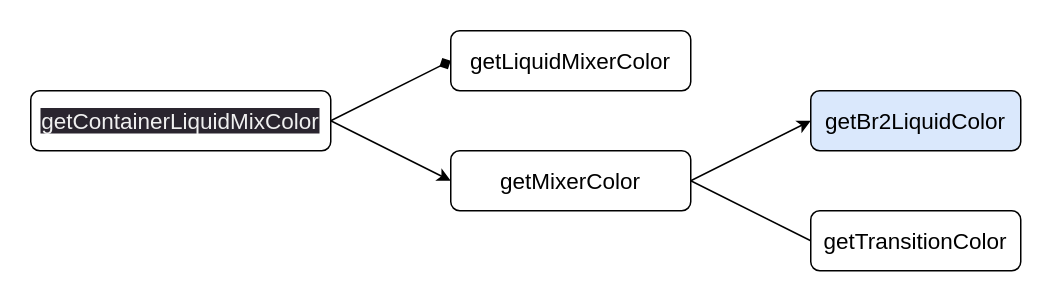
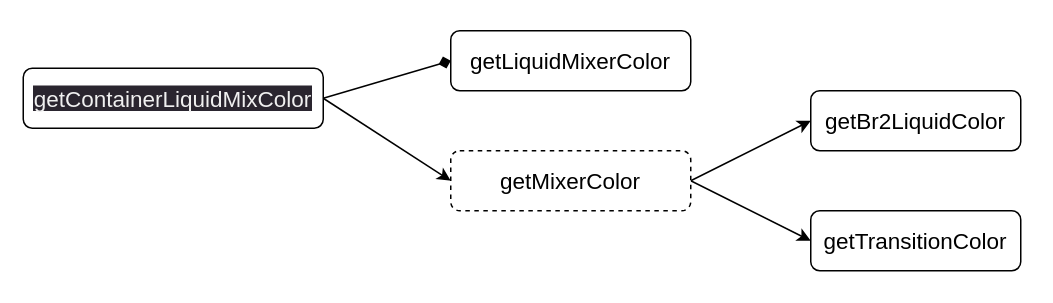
- <mxCell id="3" value="&lt;meta charset=&quot;utf-8&quot;&gt;&lt;span style=&quot;color: rgb(240, 240, 240); font-family: Helvetica; font-size: 15px; font-style: normal; font-variant-ligatures: normal; font-variant-caps: normal; font-weight: 400; letter-spacing: normal; orphans: 2; text-align: left; text-indent: 0px; text-transform: none; widows: 2; word-spacing: 0px; -webkit-text-stroke-width: 0px; background-color: rgb(42, 37, 47); text-decoration-thickness: initial; text-decoration-style: initial; text-decoration-color: initial; float: none; display: inline !important;&quot;&gt;getContainerLiquidMixColor&lt;/span&gt;" style="rounded=1;whiteSpace=wrap;html=1;fontSize=15;" vertex="1" parent="1"><mxGeometry x="20" y="60" width="200" height="40" as="geometry" /></mxCell>
+ <mxCell id="3" value="&lt;meta charset=&quot;utf-8&quot;&gt;&lt;span style=&quot;color: rgb(240, 240, 240); font-family: Helvetica; font-size: 15px; font-style: normal; font-variant-ligatures: normal; font-variant-caps: normal; font-weight: 400; letter-spacing: normal; orphans: 2; text-align: left; text-indent: 0px; text-transform: none; widows: 2; word-spacing: 0px; -webkit-text-stroke-width: 0px; background-color: rgb(42, 37, 47); text-decoration-thickness: initial; text-decoration-style: initial; text-decoration-color: initial; float: none; display: inline !important;&quot;&gt;getContainerLiquidMixColor&lt;/span&gt;" style="rounded=1;whiteSpace=wrap;html=1;fontSize=15;" vertex="1" parent="1"><mxGeometry x="15" y="45" width="200" height="40" as="geometry" /></mxCell>
- <mxCell id="9" value="getBr2LiquidColor" style="whiteSpace=wrap;html=1;fontSize=15;rounded=1;fillColor=#dae8fc;" vertex="1" parent="1"><mxGeometry x="540" y="60" width="140" height="40" as="geometry" /></mxCell>
+ <mxCell id="9" value="getBr2LiquidColor" style="whiteSpace=wrap;html=1;fontSize=15;rounded=1;" vertex="1" parent="1"><mxGeometry x="540" y="60" width="140" height="40" as="geometry" /></mxCell>
- <mxCell id="8" value="getMixerColor" style="whiteSpace=wrap;html=1;fontSize=15;rounded=1;" vertex="1" parent="1"><mxGeometry x="300" y="100" width="160" height="40" as="geometry" /></mxCell>
+ <mxCell id="8" value="getMixerColor" style="whiteSpace=wrap;html=1;fontSize=15;rounded=1;dashed=1;" vertex="1" parent="1"><mxGeometry x="300" y="100" width="160" height="40" as="geometry" /></mxCell>
- <mxCell id="7" style="edgeStyle=none;html=1;exitX=1;exitY=0.5;exitDx=0;exitDy=0;fontSize=15;entryX=0;entryY=0.5;entryDx=0;entryDy=0;endArrow=none;" edge="1" parent="1" source="8" target="10"><mxGeometry relative="1" as="geometry"><mxPoint x="540" y="140" as="targetPoint" /></mxGeometry></mxCell>
+ <mxCell id="7" style="edgeStyle=none;html=1;exitX=1;exitY=0.5;exitDx=0;exitDy=0;fontSize=15;entryX=0;entryY=0.5;entryDx=0;entryDy=0;" edge="1" parent="1" source="8" target="10"><mxGeometry relative="1" as="geometry"><mxPoint x="540" y="140" as="targetPoint" /></mxGeometry></mxCell>
